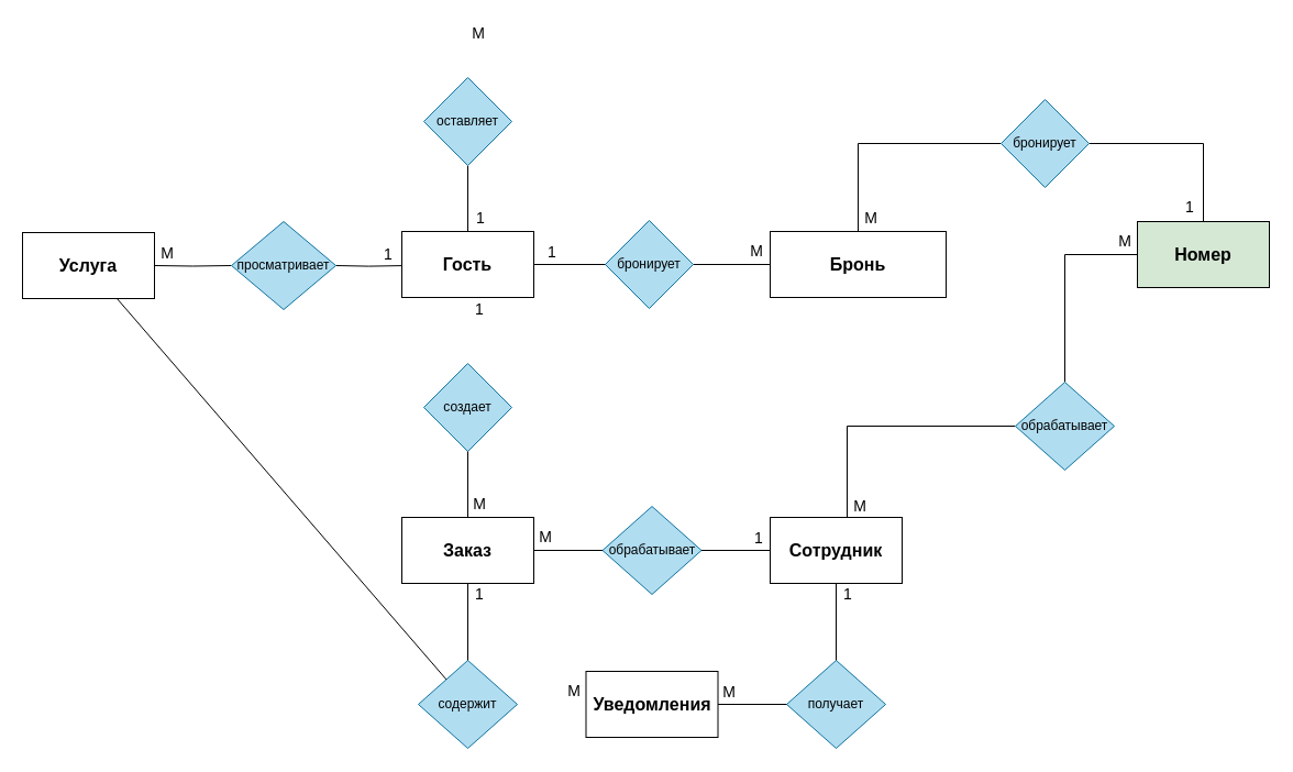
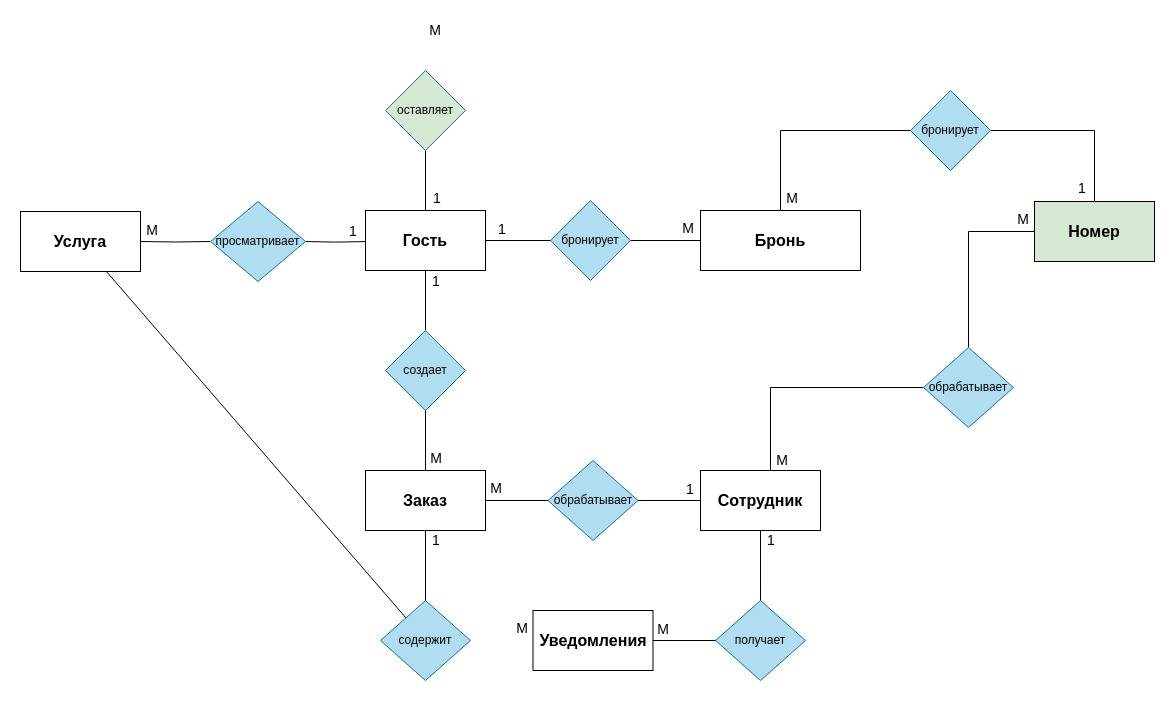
- <mxCell id="20" value="оставляет" style="rhombus;whiteSpace=wrap;html=1;rounded=0;fillColor=#b1ddf0;strokeColor=#10739e;" parent="1" vertex="1"><mxGeometry x="385" y="70" width="80" height="80" as="geometry" /></mxCell>
+ <mxCell id="20" value="оставляет" style="rhombus;whiteSpace=wrap;html=1;rounded=0;fillColor=#d5e8d4;strokeColor=#10739e;" parent="1" vertex="1"><mxGeometry x="385" y="70" width="80" height="80" as="geometry" /></mxCell>
+ <mxCell id="26" value="" style="endArrow=none;html=1;rounded=0;exitX=0.5;exitY=1;exitDx=0;exitDy=0;entryX=0.5;entryY=0;entryDx=0;entryDy=0;" parent="1" source="10" target="14" edge="1"><mxGeometry width="50" height="50" relative="1" as="geometry"><mxPoint x="424.51" y="290" as="sourcePoint" /><mxPoint x="440" y="330" as="targetPoint" /></mxGeometry></mxCell>
